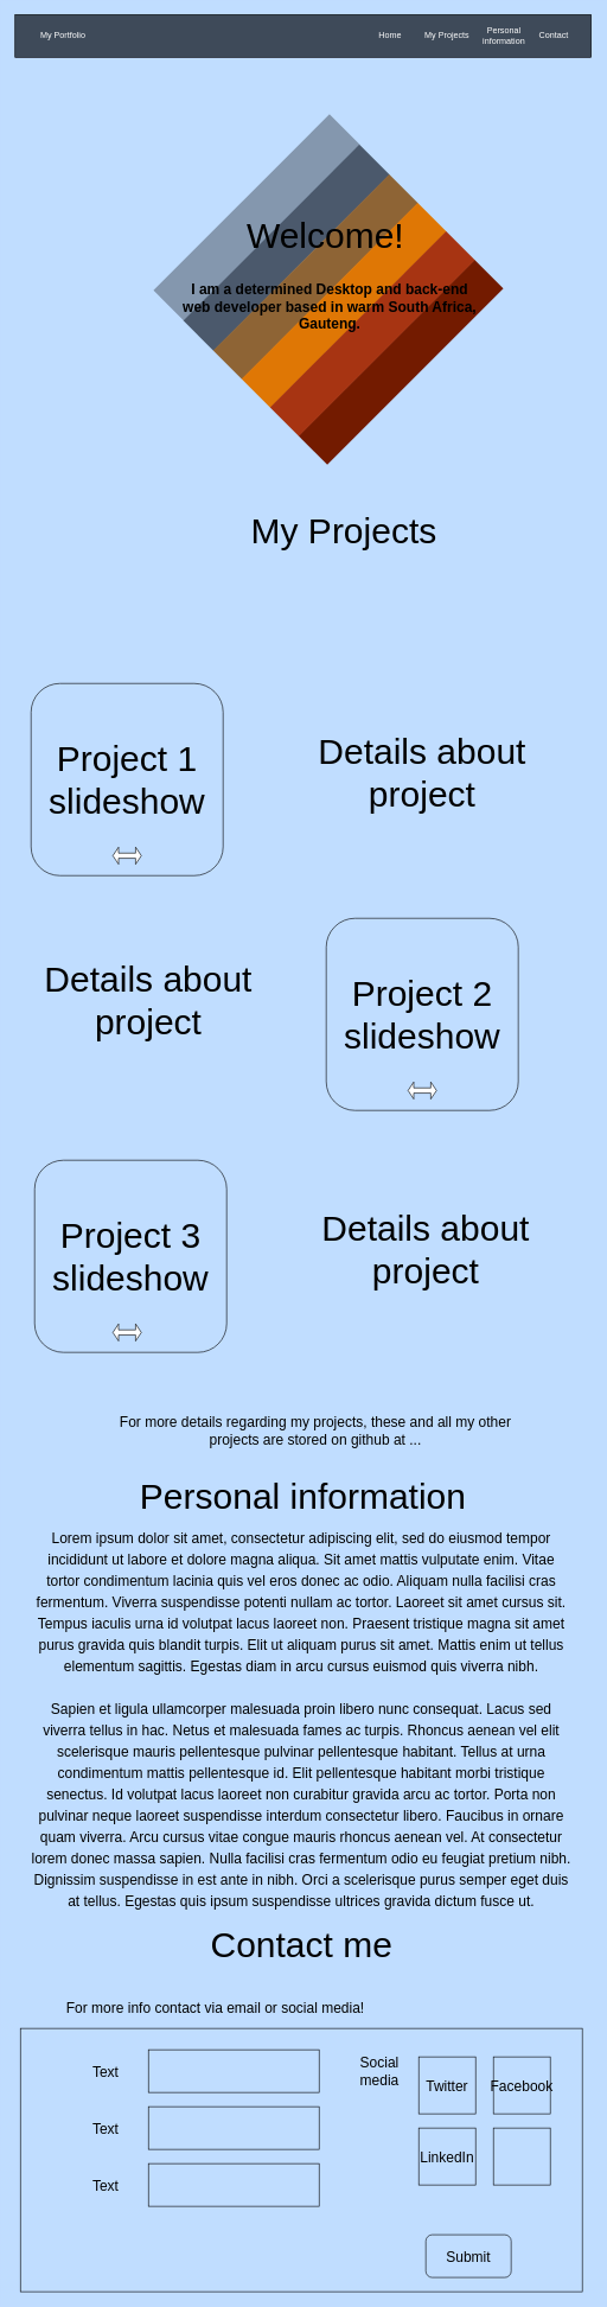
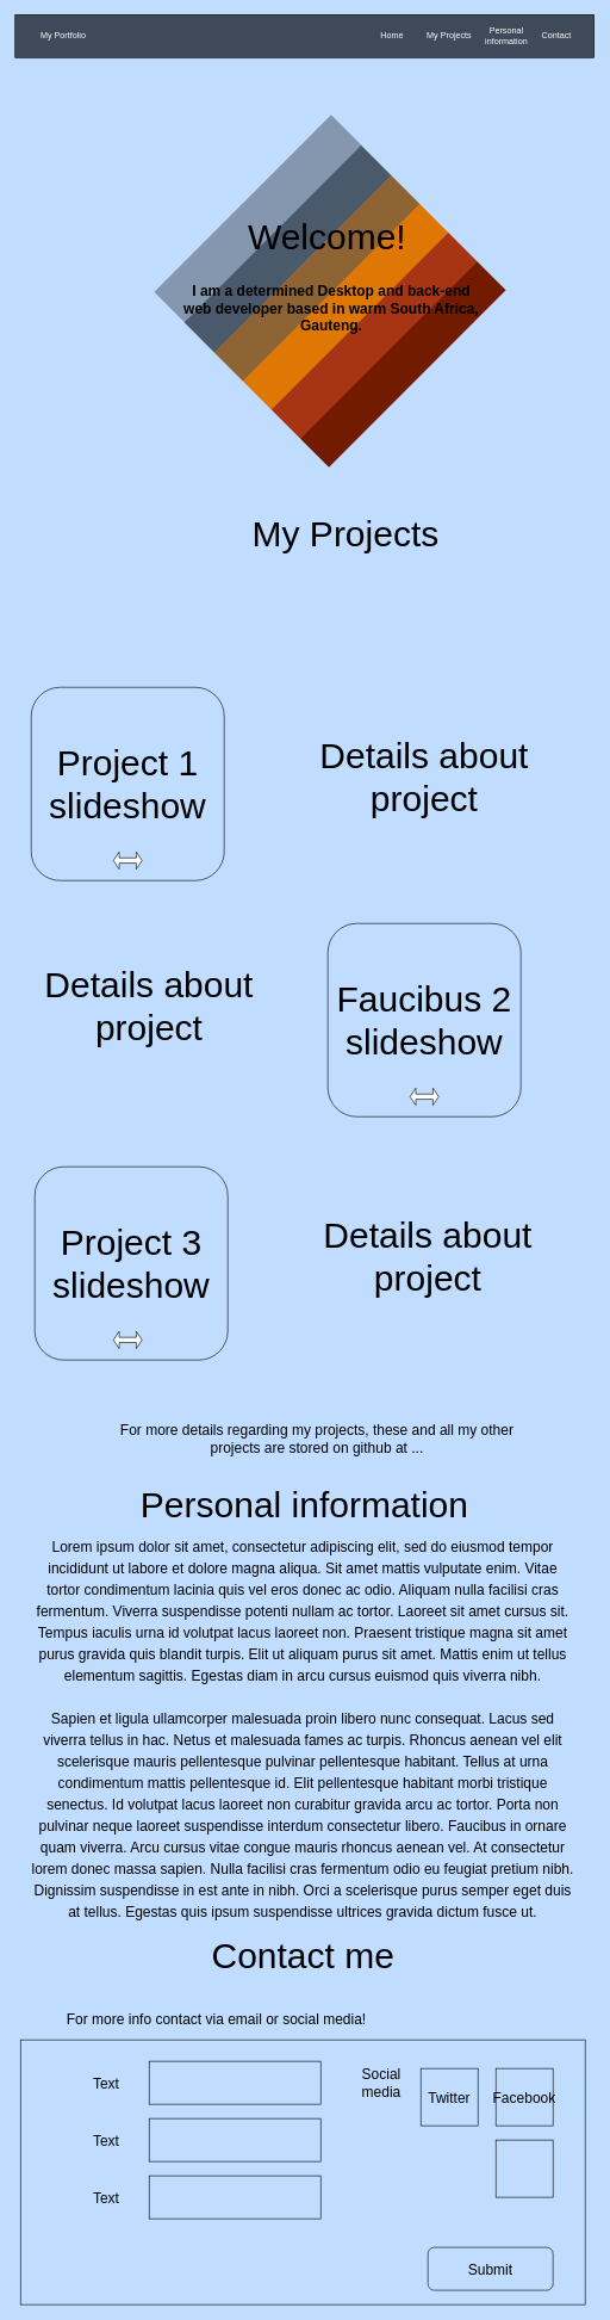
- <mxCell id="19" value="Project 2 slideshow" style="whiteSpace=wrap;html=1;aspect=fixed;strokeColor=#000000;fillColor=none;fontSize=50;fontColor=#000000;rounded=1;" parent="1" vertex="1"><mxGeometry x="458" y="1290" width="270" height="270" as="geometry" /></mxCell>
+ <mxCell id="19" value="Faucibus 2 slideshow" style="whiteSpace=wrap;html=1;aspect=fixed;strokeColor=#000000;fillColor=none;fontSize=50;fontColor=#000000;rounded=1;" parent="1" vertex="1"><mxGeometry x="458" y="1290" width="270" height="270" as="geometry" /></mxCell>
- <mxCell id="37" value="LinkedIn" style="whiteSpace=wrap;html=1;aspect=fixed;labelBackgroundColor=none;strokeColor=#000000;fillColor=none;fontSize=20;fontColor=#000000;" parent="1" vertex="1"><mxGeometry x="588" y="2990" width="80" height="80" as="geometry" /></mxCell>
- <mxCell id="29" value="Submit" style="rounded=1;whiteSpace=wrap;html=1;labelBackgroundColor=none;strokeColor=#000000;fillColor=none;fontSize=20;fontColor=#000000;" parent="1" vertex="1"><mxGeometry x="598" y="3140" width="120" height="60" as="geometry" /></mxCell>
+ <mxCell id="29" value="Submit" style="rounded=1;whiteSpace=wrap;html=1;labelBackgroundColor=none;strokeColor=#000000;fillColor=none;fontSize=20;fontColor=#000000;" parent="1" vertex="1"><mxGeometry x="598" y="3140" width="175" height="60" as="geometry" /></mxCell>
